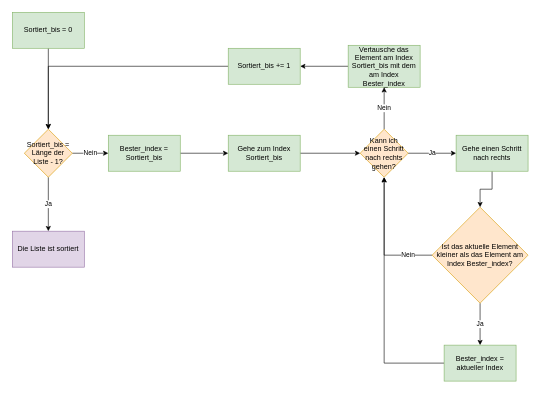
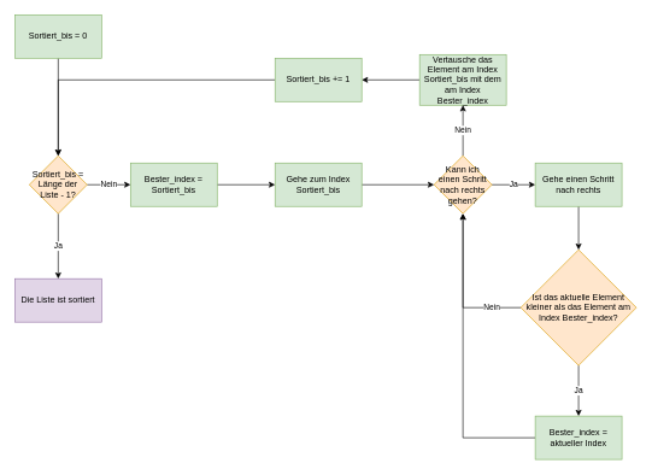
- <mxCell id="20" value="Gehe einen Schritt nach rechts" style="whiteSpace=wrap;html=1;rounded=0;strokeColor=#82b366;fillColor=#d5e8d4;" vertex="1" parent="1"><mxGeometry x="760" y="225" width="120" height="60" as="geometry" /></mxCell>
+ <mxCell id="20" value="Gehe einen Schritt nach rechts" style="whiteSpace=wrap;html=1;rounded=0;strokeColor=#82b366;fillColor=#d5e8d4;" vertex="1" parent="1"><mxGeometry x="740" y="225" width="120" height="60" as="geometry" /></mxCell>
